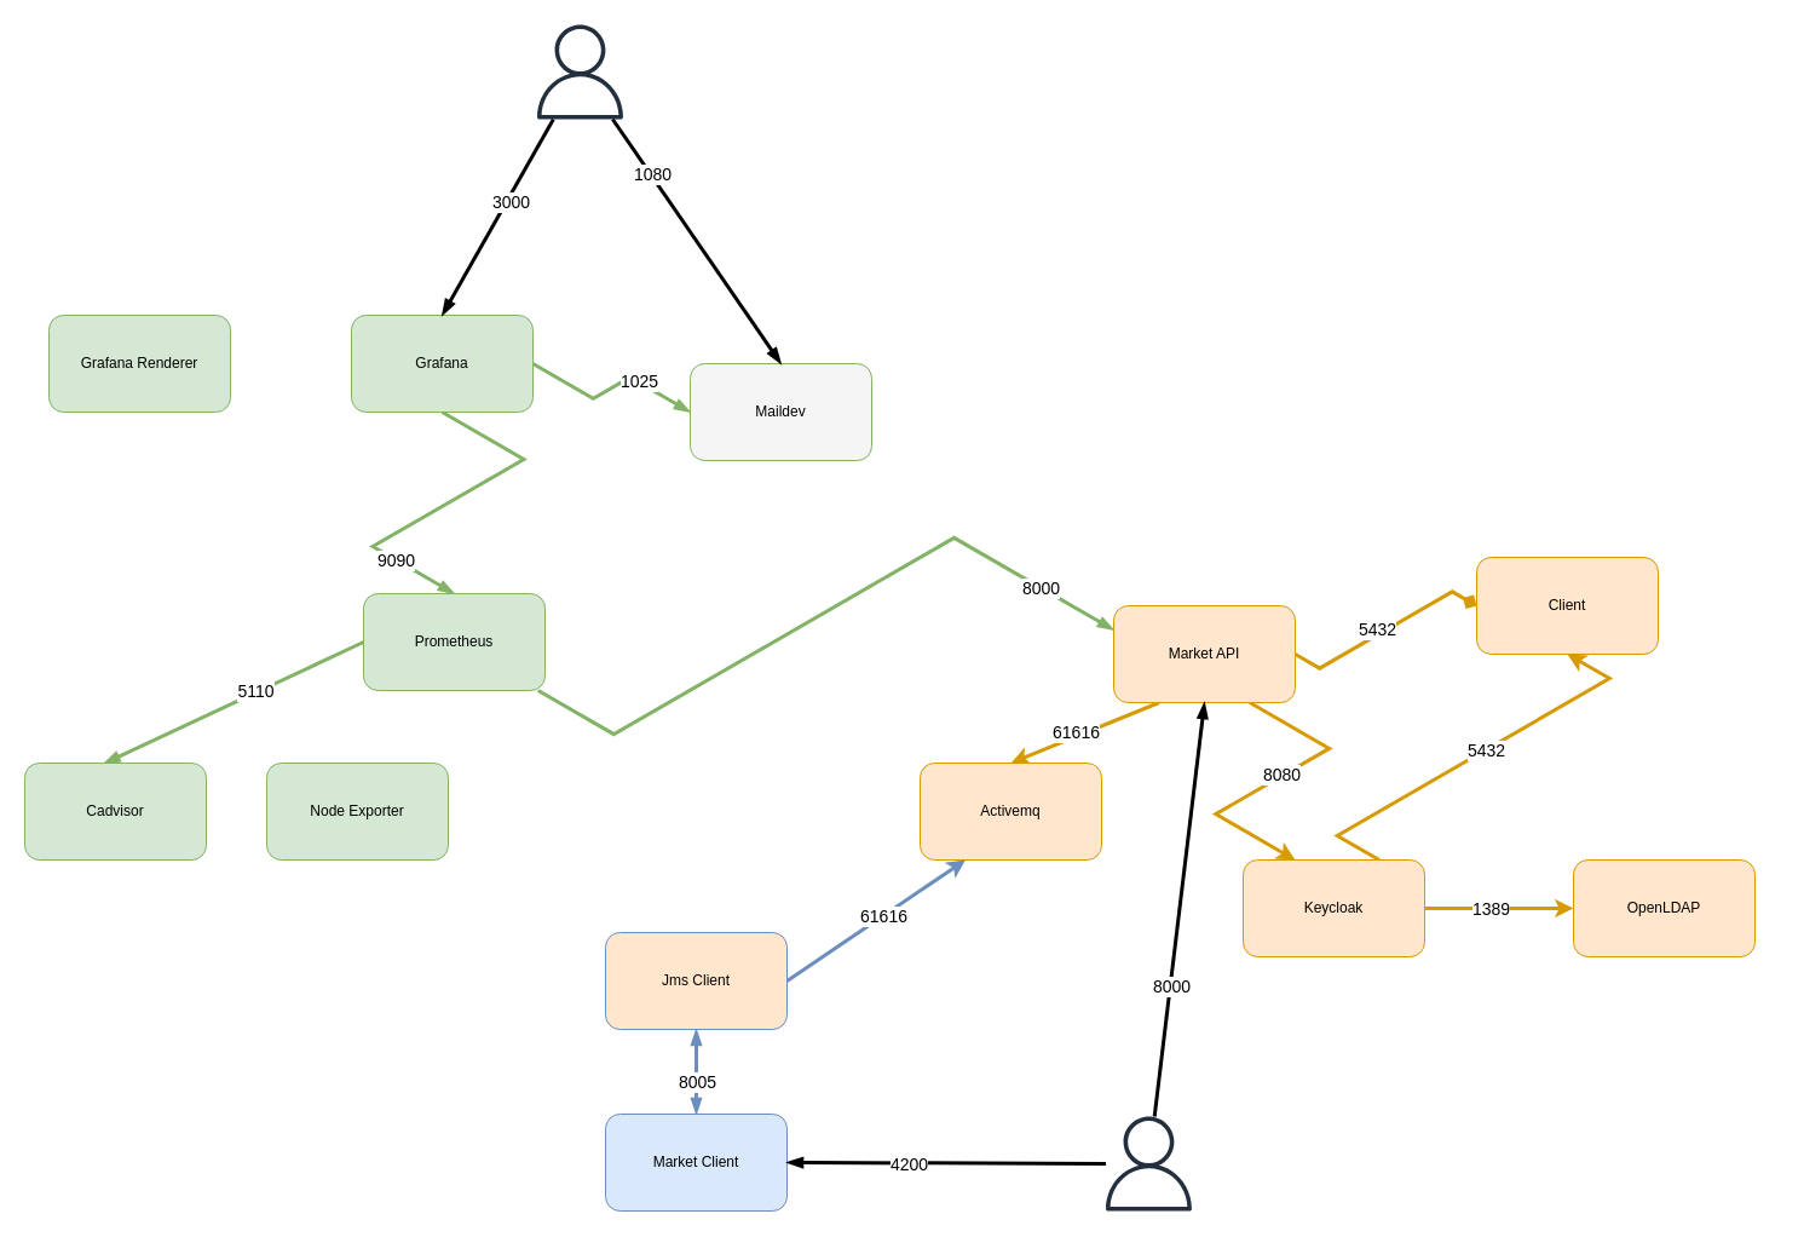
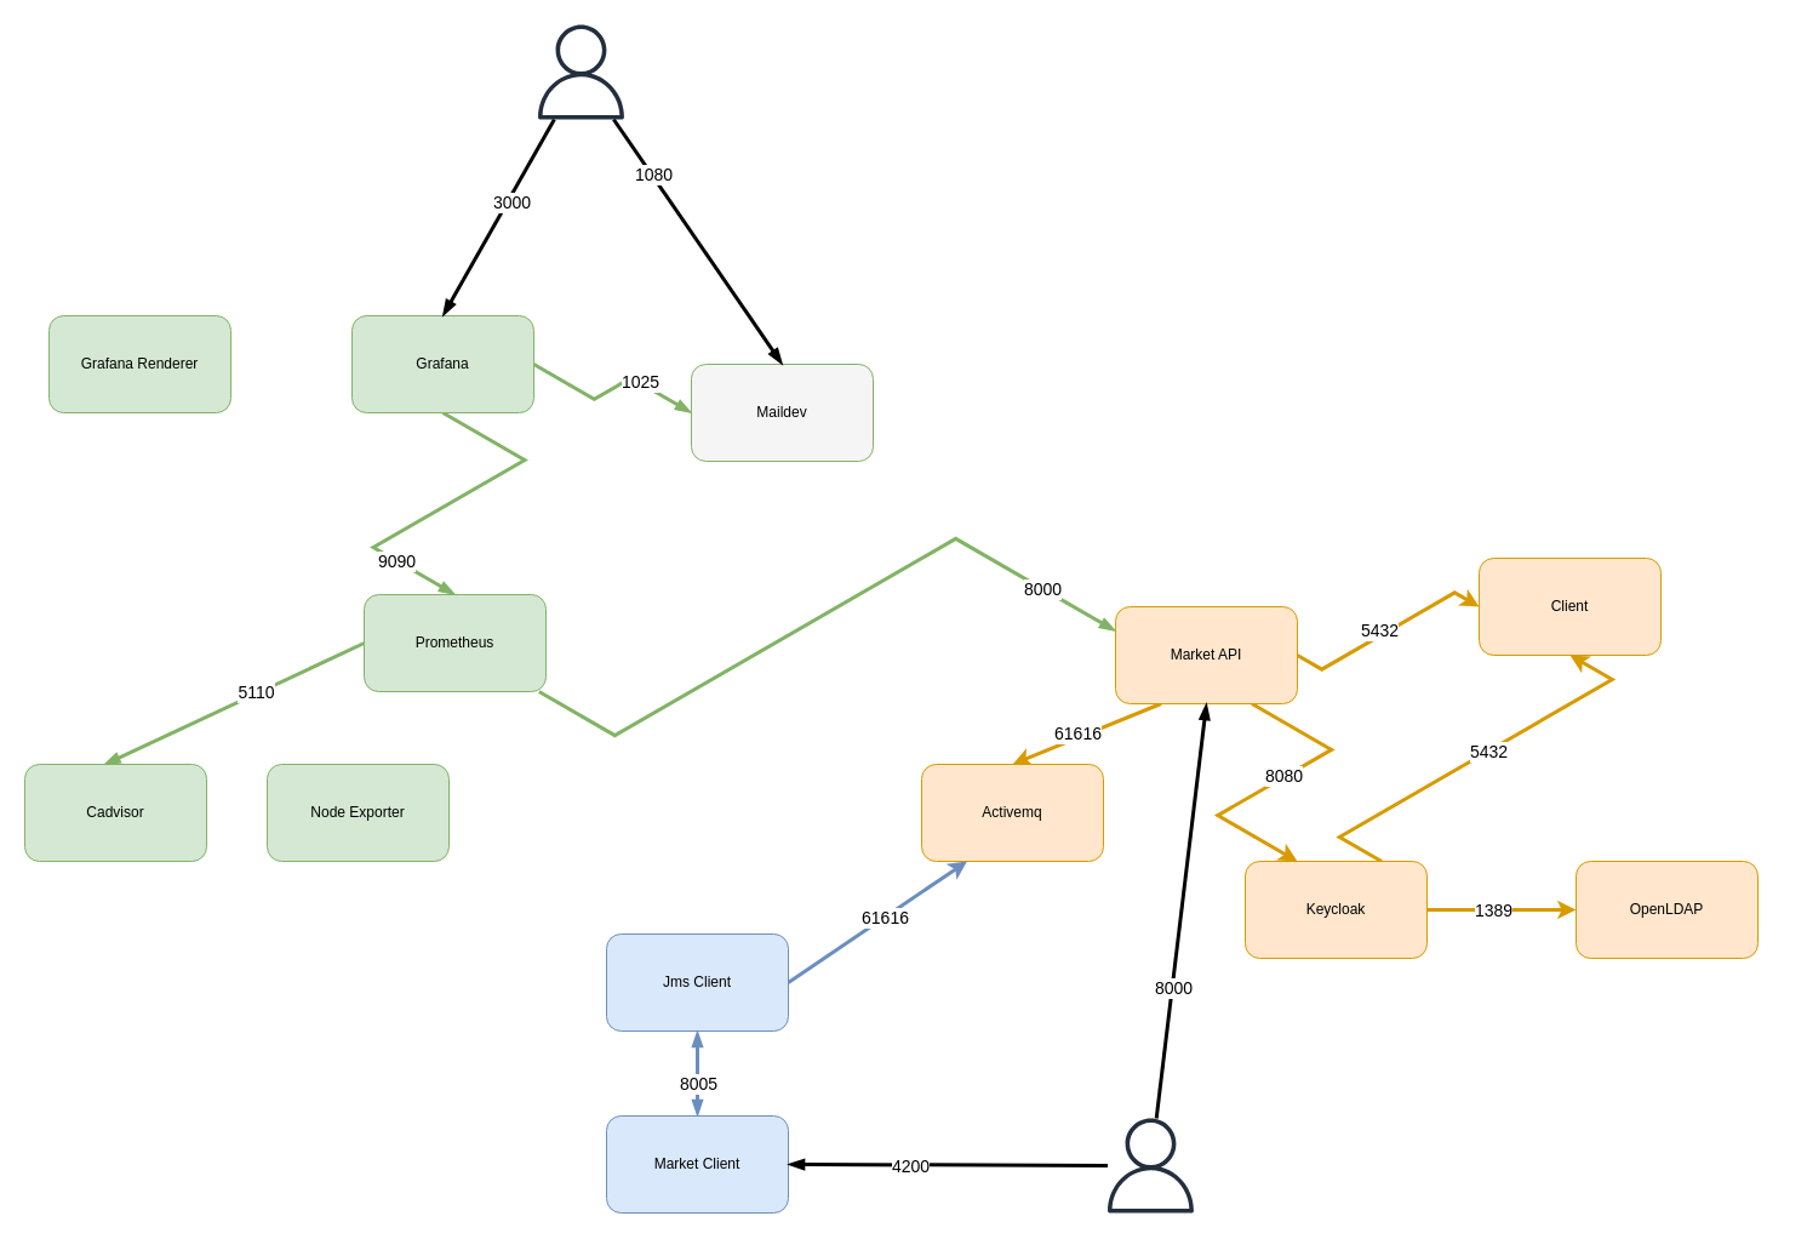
- <mxCell id="10" style="edgeStyle=isometricEdgeStyle;rounded=0;orthogonalLoop=1;jettySize=auto;html=1;entryX=0;entryY=0.5;entryDx=0;entryDy=0;fillColor=#ffe6cc;strokeColor=#d79b00;jumpStyle=arc;elbow=vertical;exitX=1;exitY=0.5;exitDx=0;exitDy=0;strokeWidth=3;endArrow=diamond;" parent="1" source="13" target="2" edge="1"><mxGeometry relative="1" as="geometry" /></mxCell>
+ <mxCell id="10" style="edgeStyle=isometricEdgeStyle;rounded=0;orthogonalLoop=1;jettySize=auto;html=1;entryX=0;entryY=0.5;entryDx=0;entryDy=0;fillColor=#ffe6cc;strokeColor=#d79b00;jumpStyle=arc;elbow=vertical;exitX=1;exitY=0.5;exitDx=0;exitDy=0;strokeWidth=3;" parent="1" source="13" target="2" edge="1"><mxGeometry relative="1" as="geometry" /></mxCell>
- <mxCell id="19" value="Jms Client" style="rounded=1;whiteSpace=wrap;html=1;fillColor=#ffe6cc;strokeColor=#6c8ebf;" parent="1" vertex="1"><mxGeometry x="500" y="770" width="150" height="80" as="geometry" /></mxCell>
+ <mxCell id="19" value="Jms Client" style="rounded=1;whiteSpace=wrap;html=1;fillColor=#dae8fc;strokeColor=#6c8ebf;" parent="1" vertex="1"><mxGeometry x="500" y="770" width="150" height="80" as="geometry" /></mxCell>
